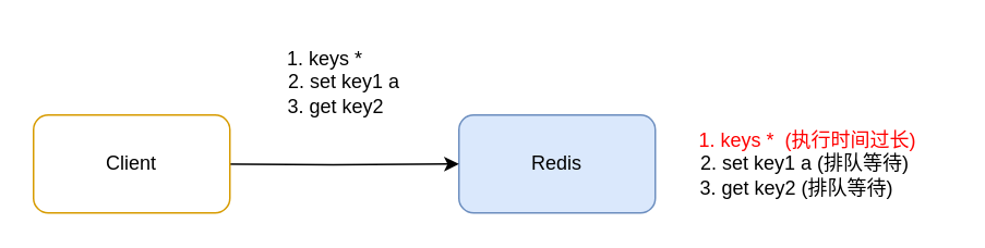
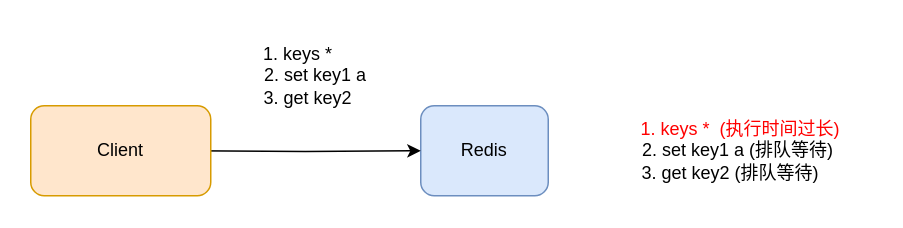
- <mxCell id="4" value="Client" style="rounded=1;whiteSpace=wrap;html=1;fillColor=#ffffff;strokeColor=#d79b00;" vertex="1" parent="1"><mxGeometry x="20" y="70" width="120" height="60" as="geometry" /></mxCell>
+ <mxCell id="4" value="Client" style="rounded=1;whiteSpace=wrap;html=1;fillColor=#ffe6cc;strokeColor=#d79b00;" vertex="1" parent="1"><mxGeometry x="20" y="70" width="120" height="60" as="geometry" /></mxCell>
- <mxCell id="2" value="Redis" style="rounded=1;whiteSpace=wrap;html=1;fillColor=#dae8fc;strokeColor=#6c8ebf;" vertex="1" parent="1"><mxGeometry x="280" y="70" width="120" height="60" as="geometry" /></mxCell>
+ <mxCell id="2" value="Redis" style="rounded=1;whiteSpace=wrap;html=1;fillColor=#dae8fc;strokeColor=#6c8ebf;" vertex="1" parent="1"><mxGeometry x="280" y="70" width="85" height="60" as="geometry" /></mxCell>
